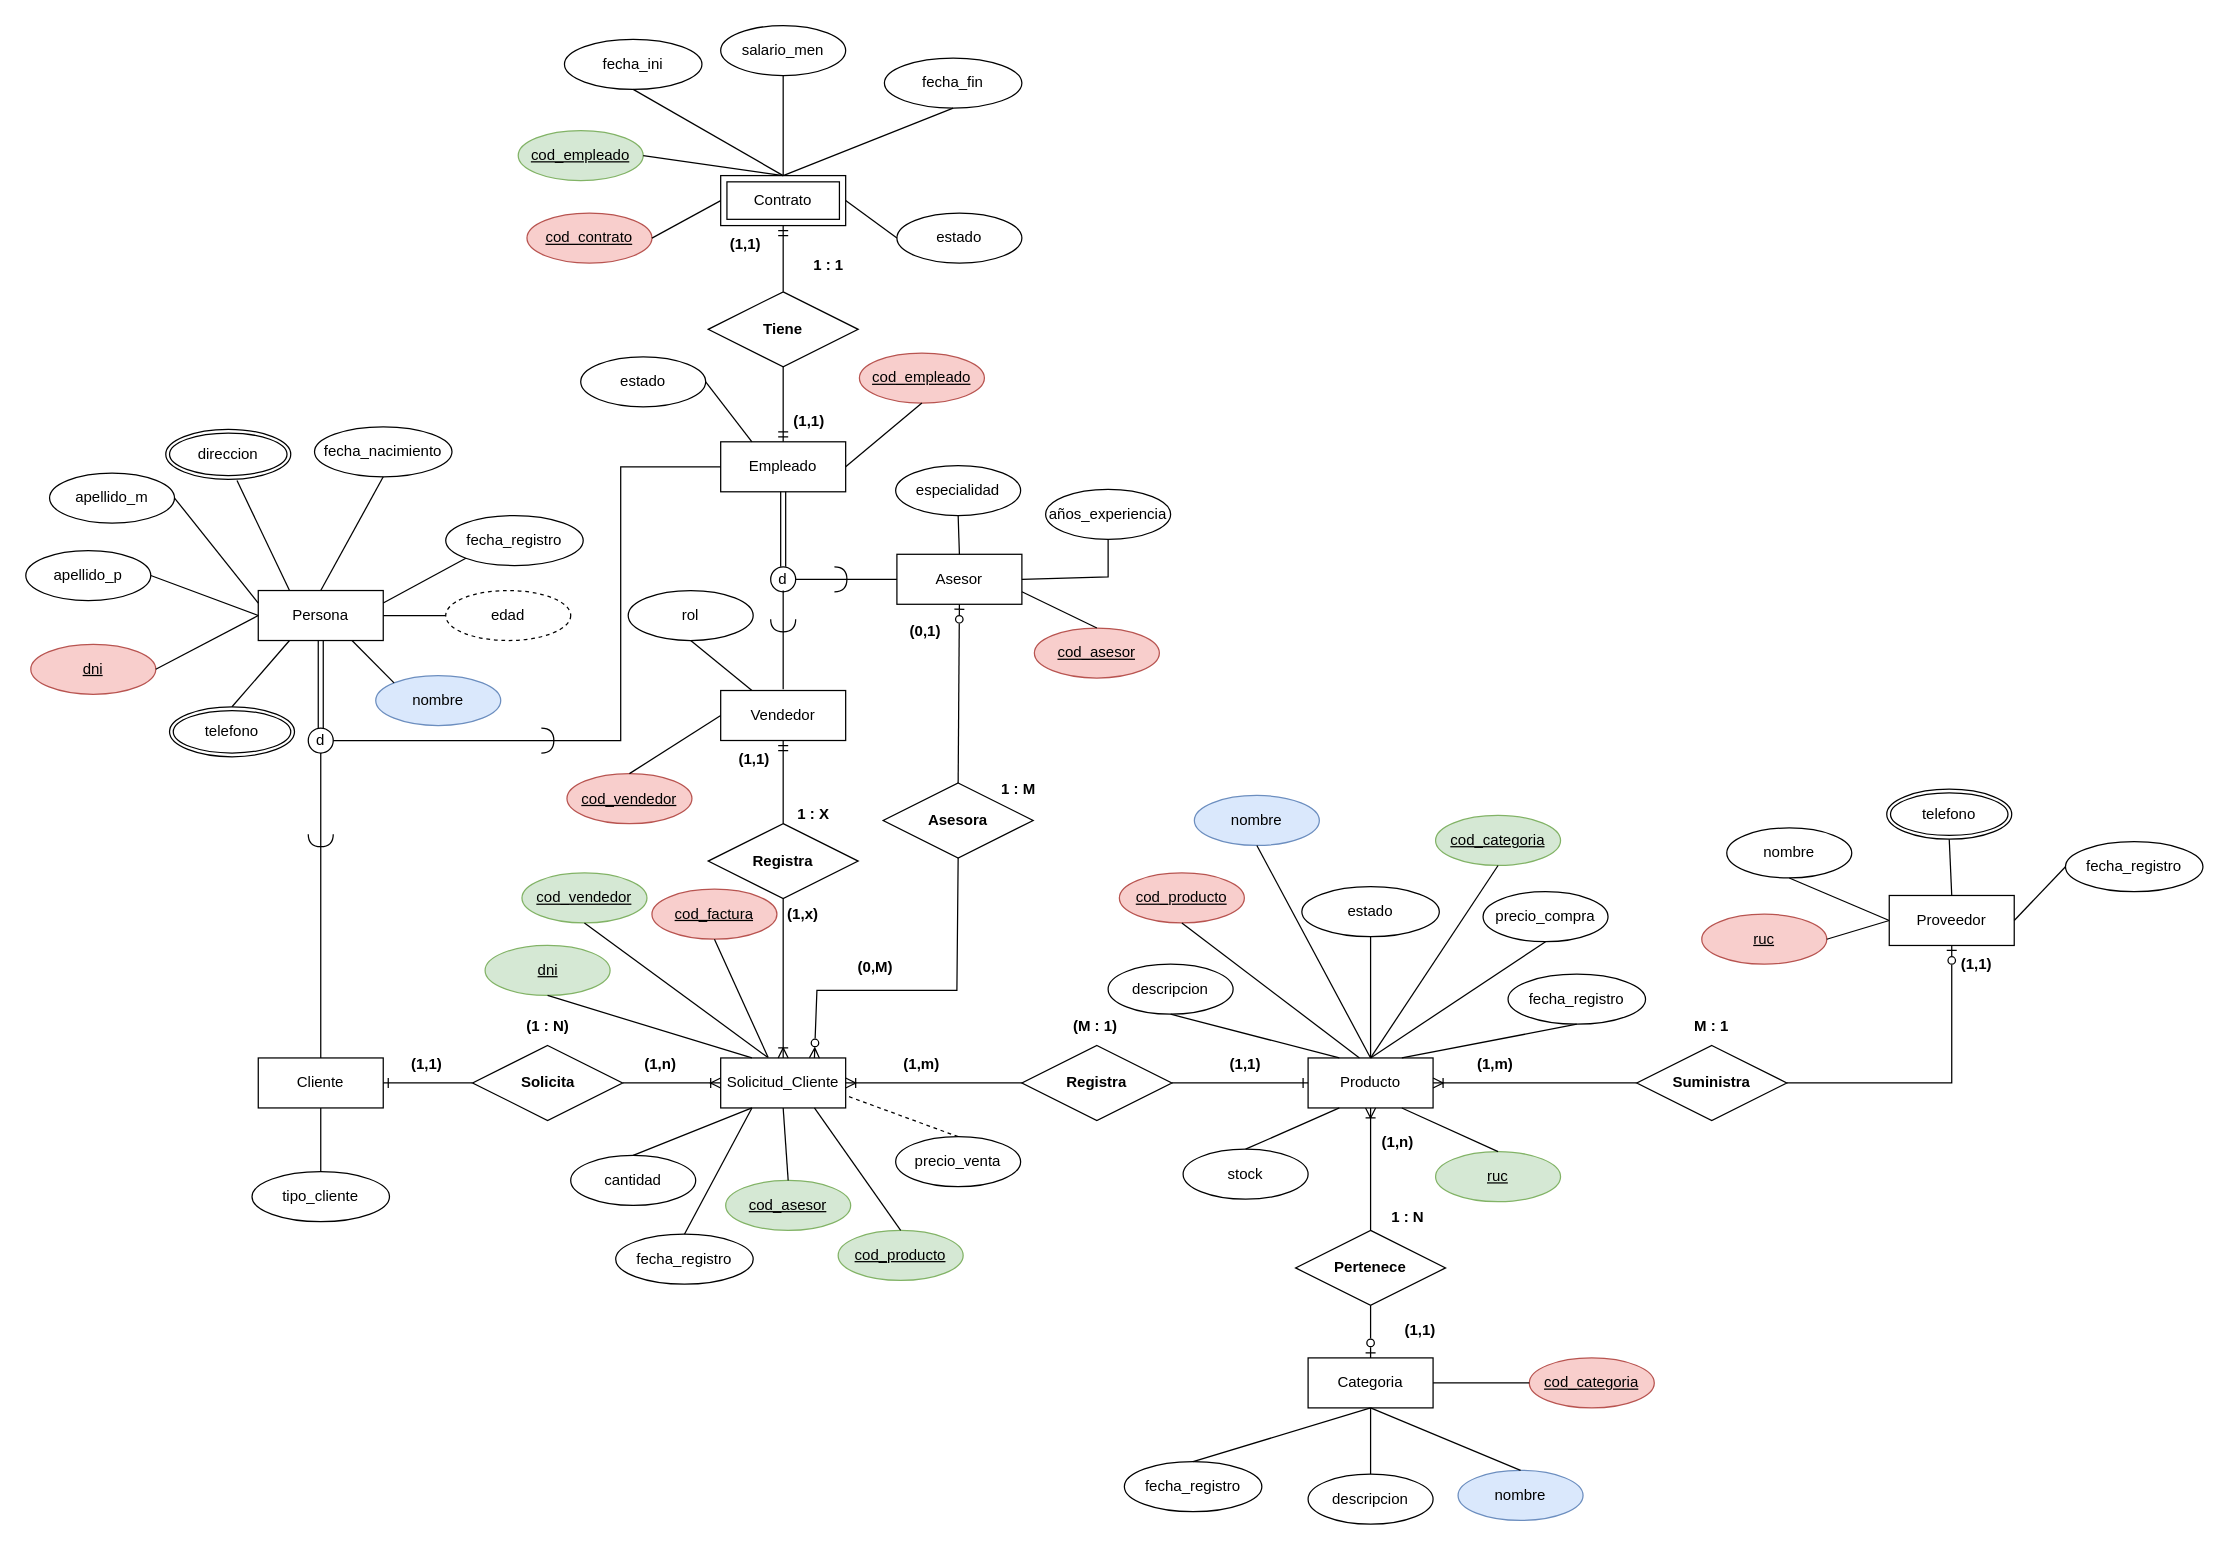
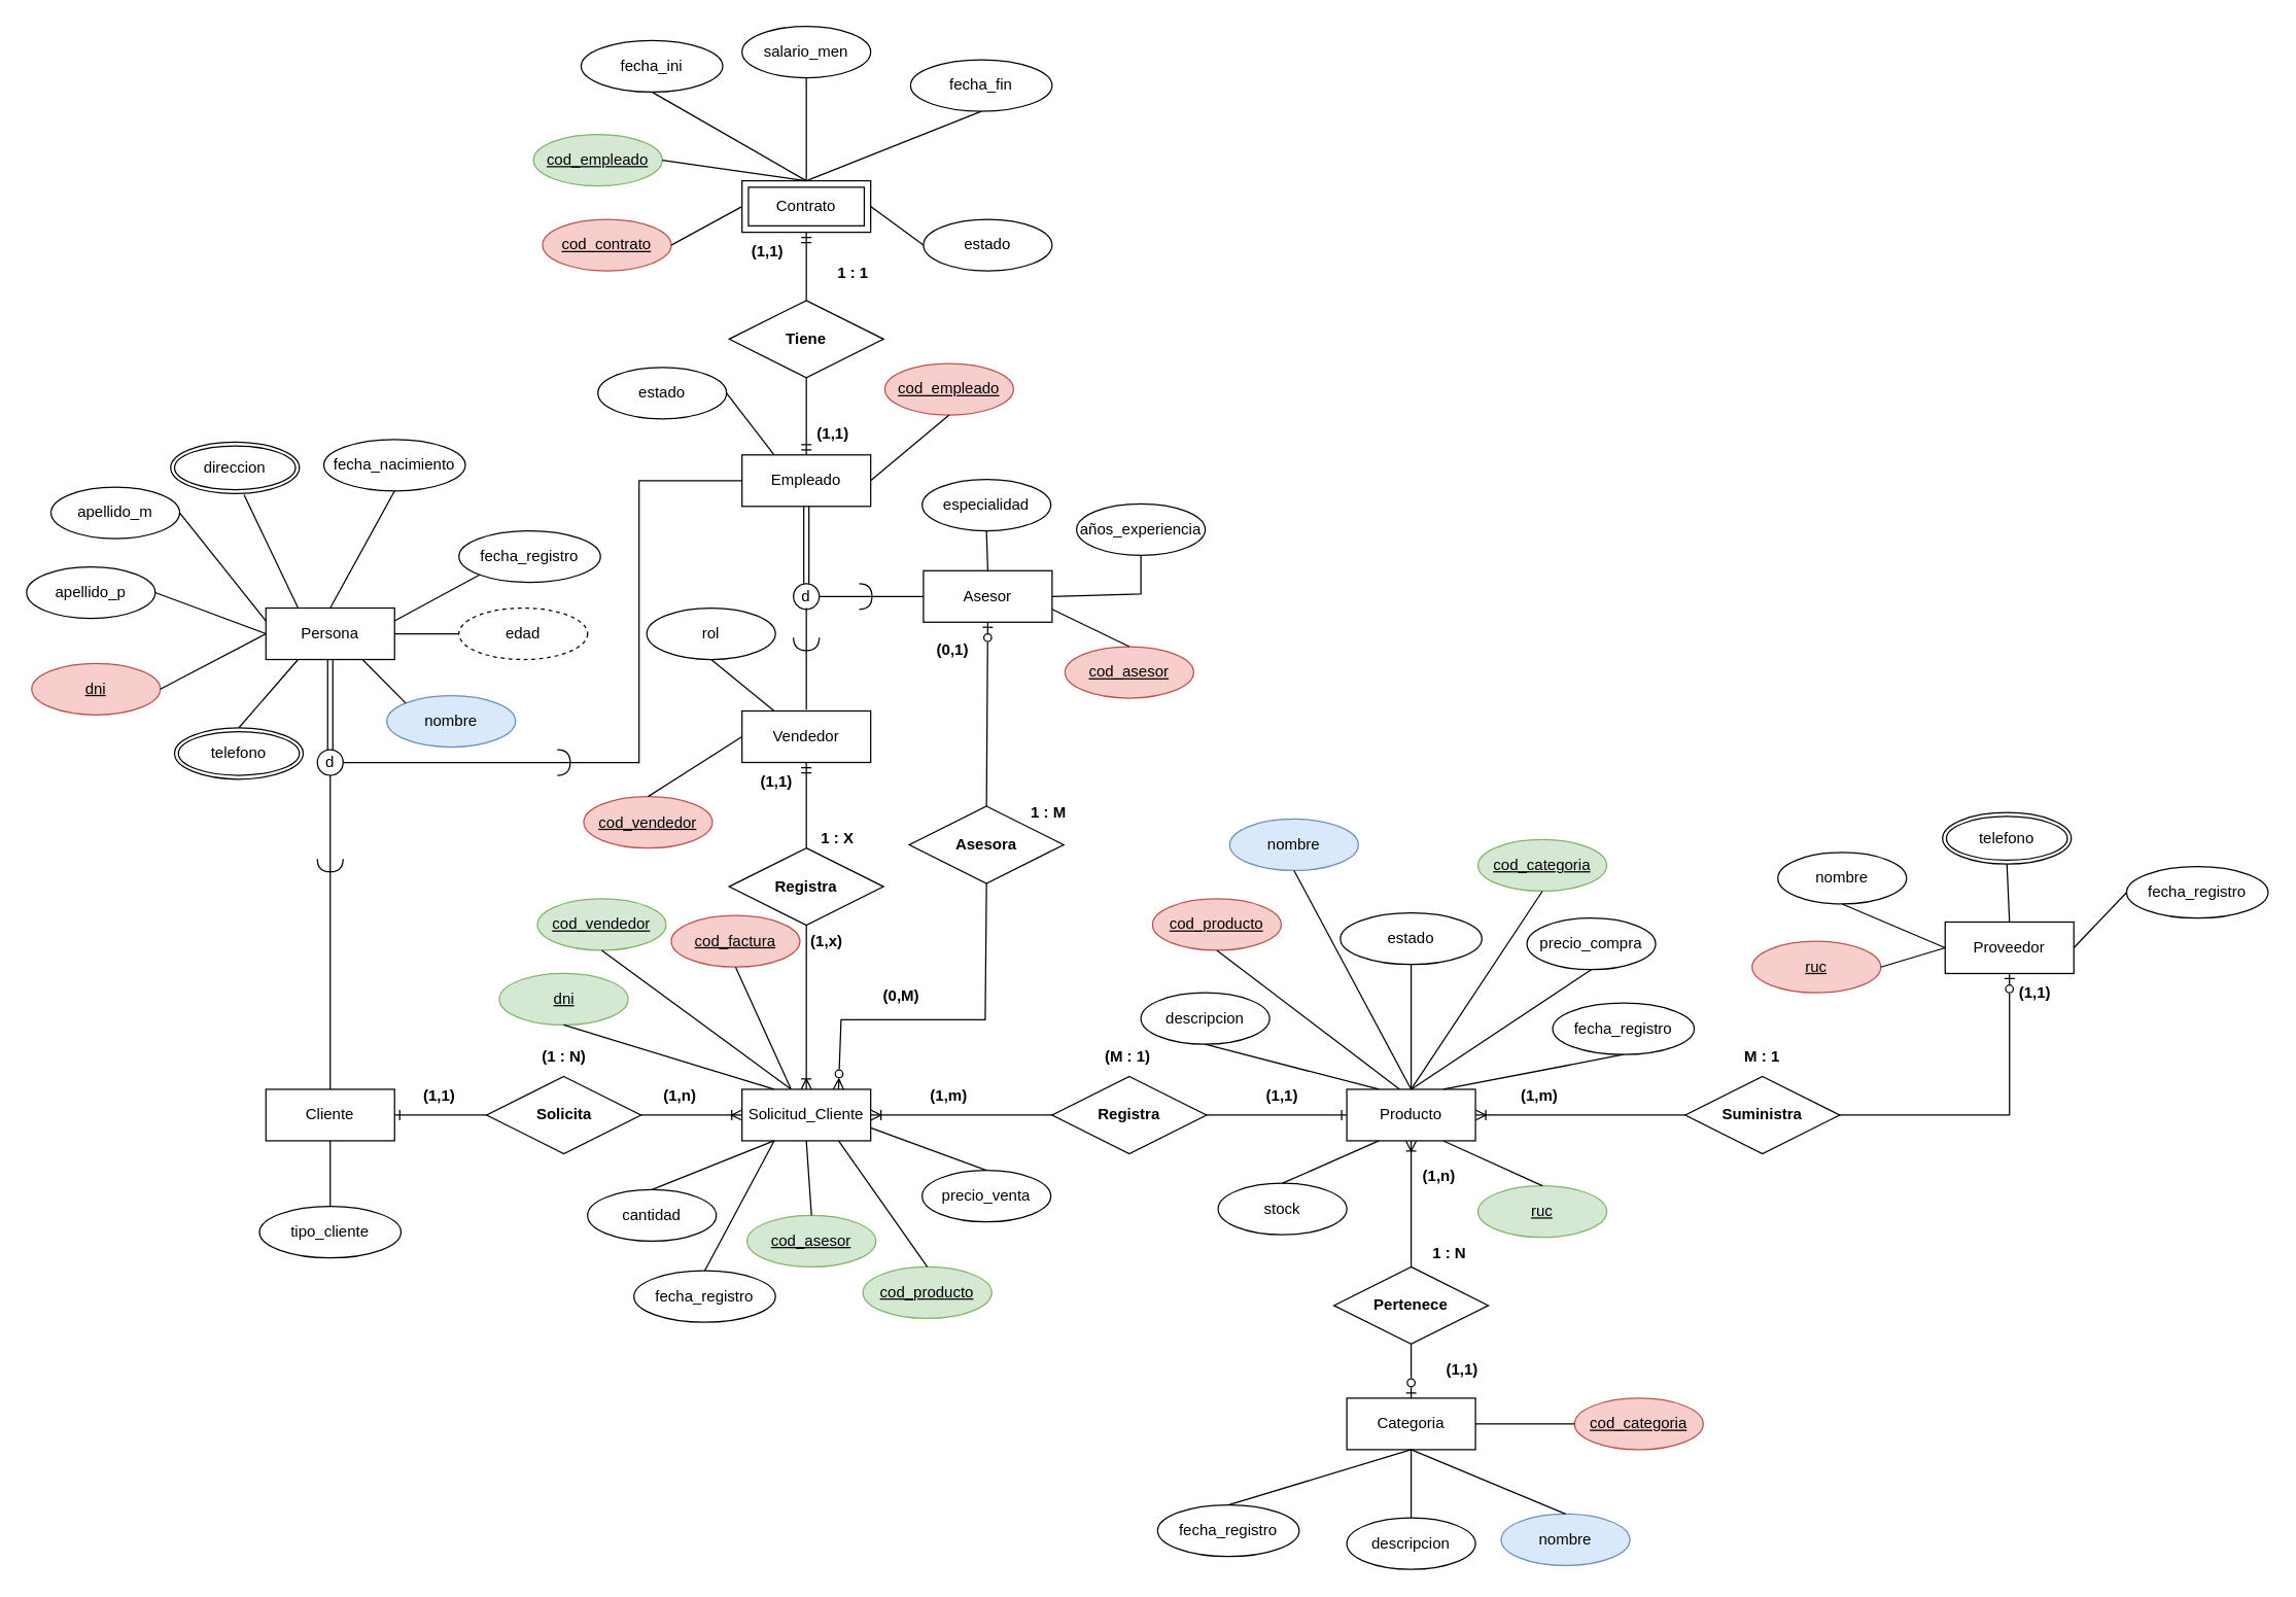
- <mxCell id="91" value="" style="endArrow=none;html=1;rounded=0;entryX=1;entryY=0.75;entryDx=0;entryDy=0;exitX=0.5;exitY=0;exitDx=0;exitDy=0;dashed=1;" edge="1" parent="1" source="147" target="54"><mxGeometry width="50" height="50" relative="1" as="geometry"><mxPoint x="763.5" y="924" as="sourcePoint" /><mxPoint x="756" y="891" as="targetPoint" /></mxGeometry></mxCell>
+ <mxCell id="91" value="" style="endArrow=none;html=1;rounded=0;entryX=1;entryY=0.75;entryDx=0;entryDy=0;exitX=0.5;exitY=0;exitDx=0;exitDy=0;" edge="1" parent="1" source="147" target="54"><mxGeometry width="50" height="50" relative="1" as="geometry"><mxPoint x="763.5" y="924" as="sourcePoint" /><mxPoint x="756" y="891" as="targetPoint" /></mxGeometry></mxCell>
